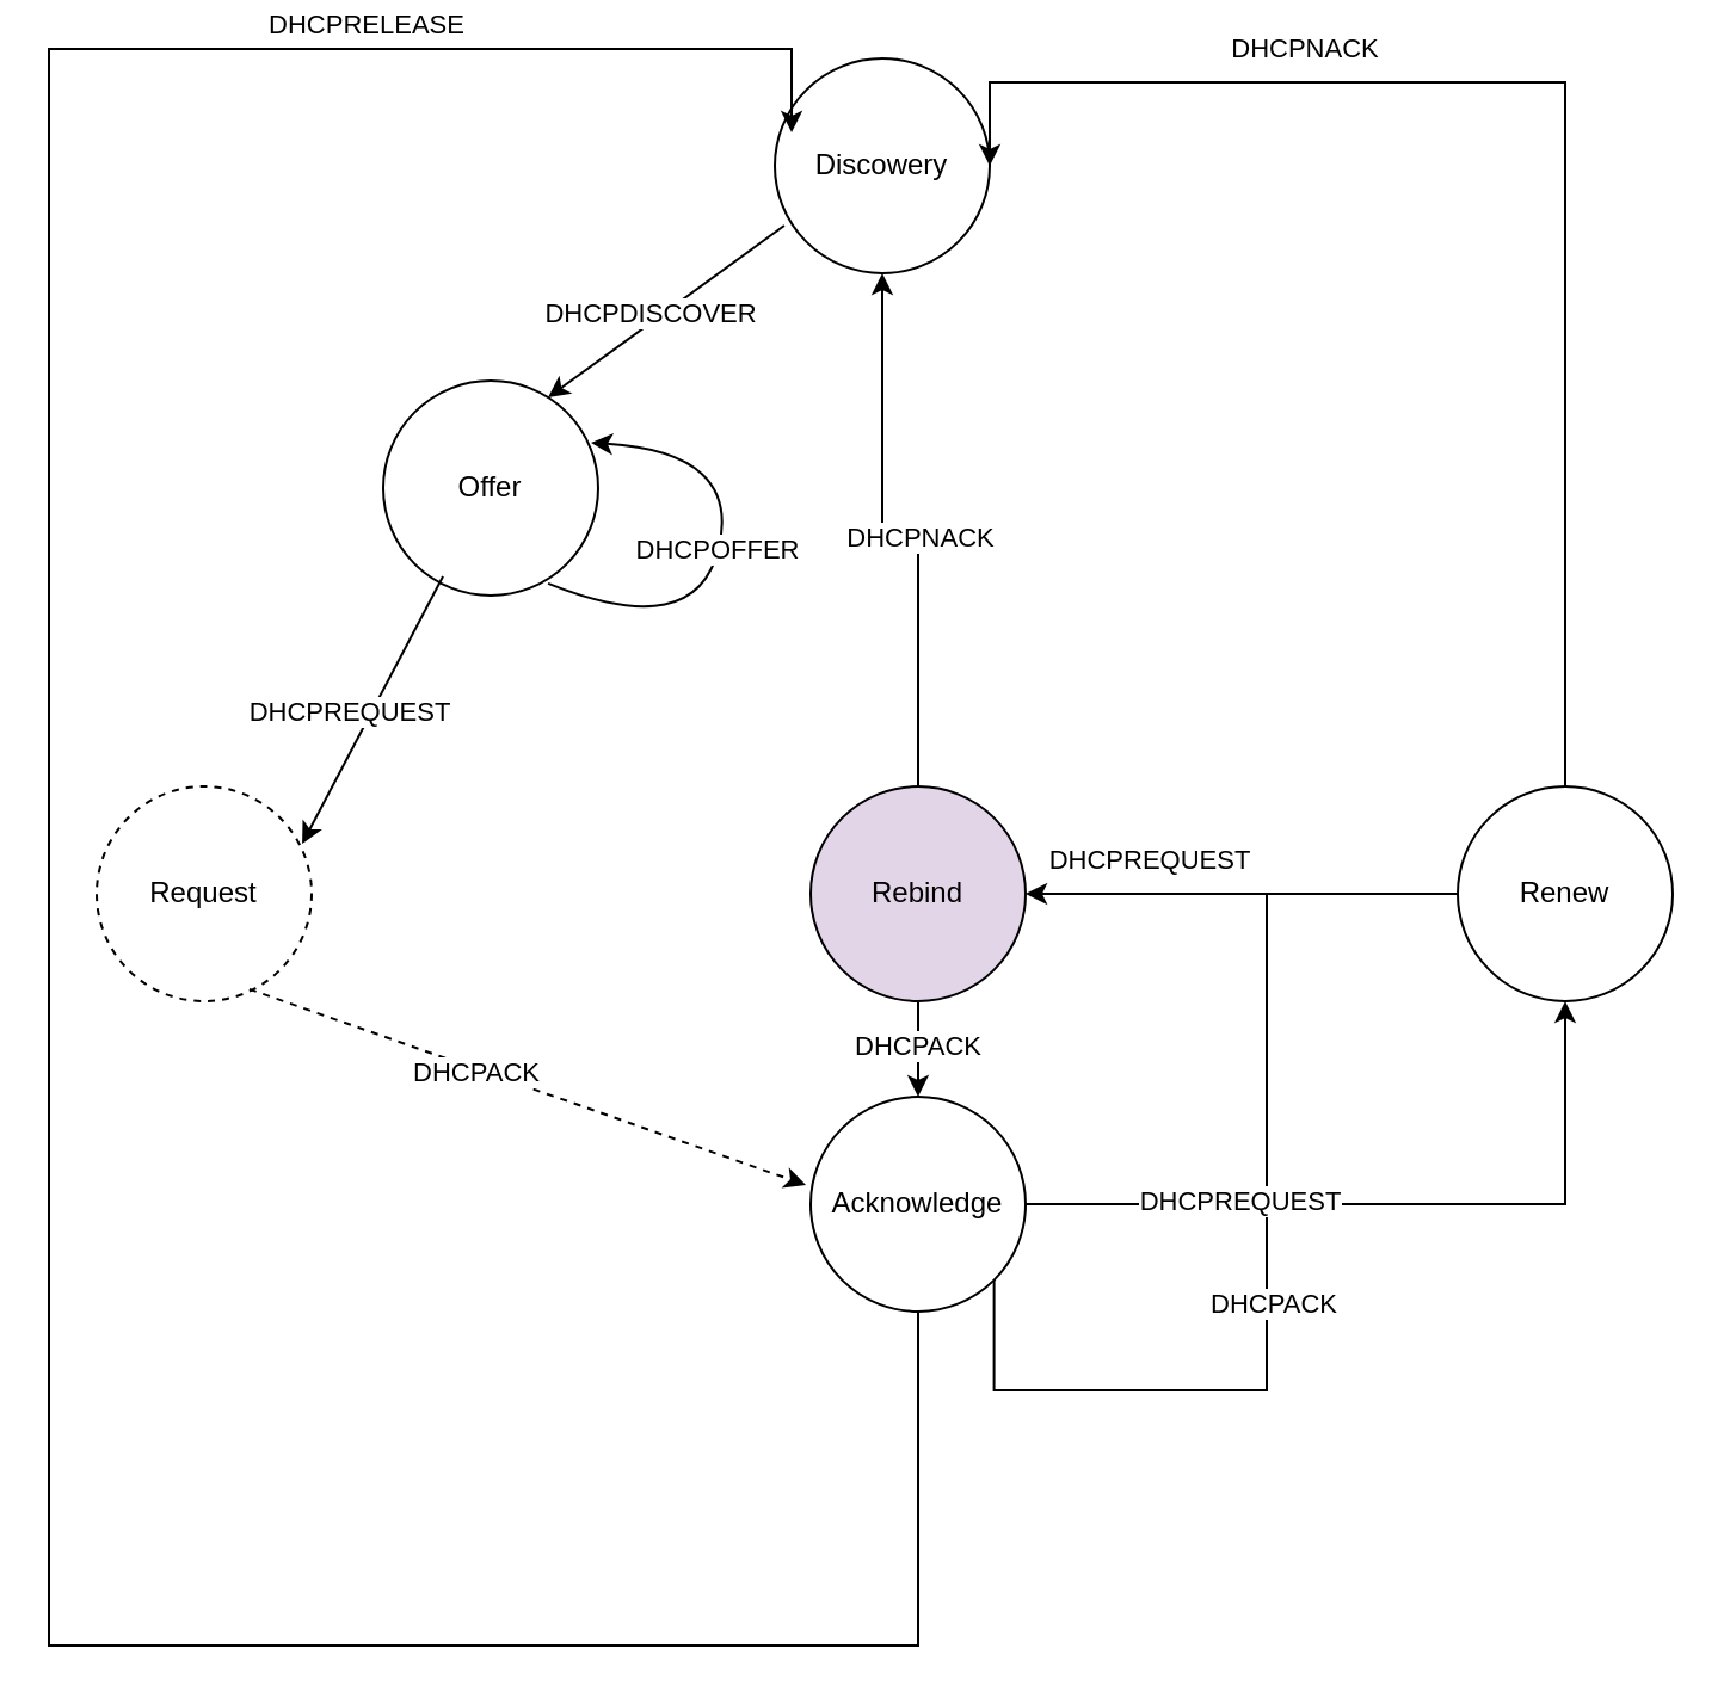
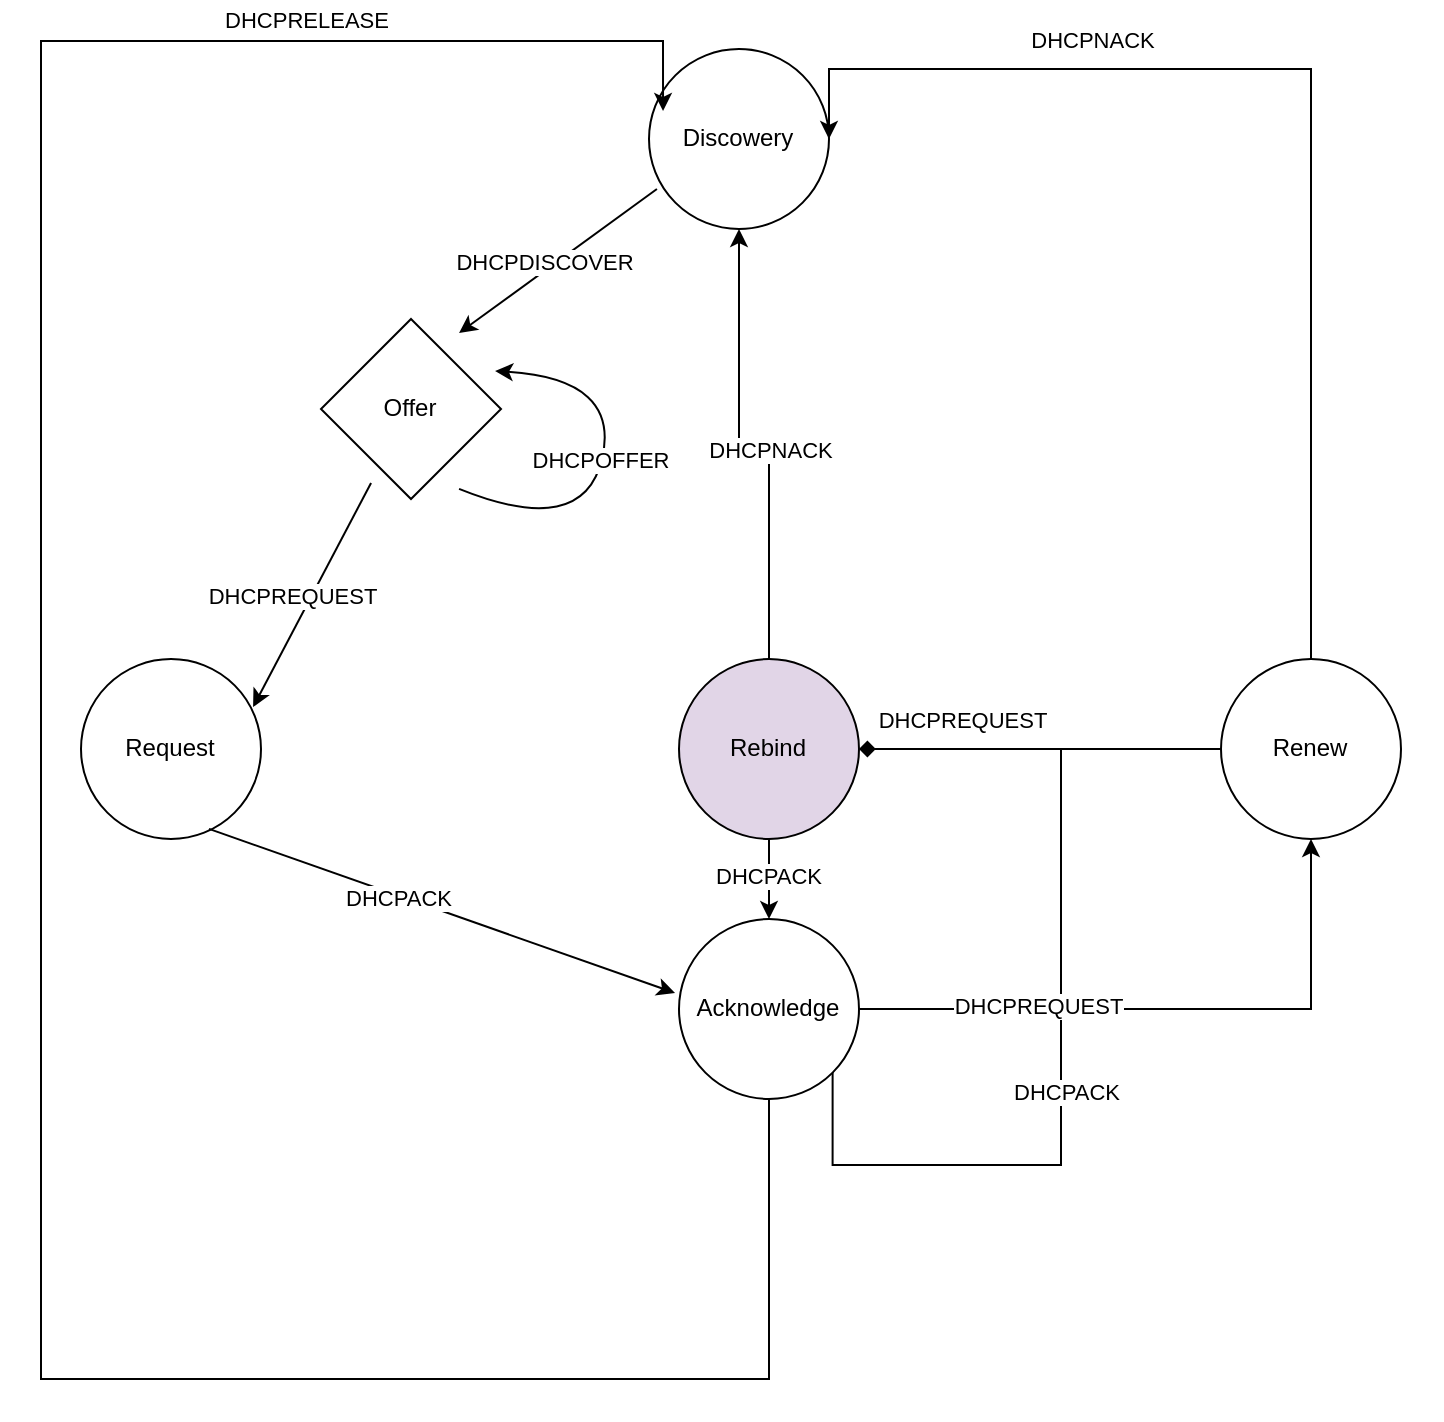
- <mxCell id="11" value="Offer" style="ellipse;whiteSpace=wrap;html=1;aspect=fixed;" parent="1" vertex="1"><mxGeometry x="160" y="159" width="90" height="90" as="geometry" /></mxCell>
+ <mxCell id="11" value="Offer" style="rhombus;whiteSpace=wrap;html=1;aspect=fixed;" parent="1" vertex="1"><mxGeometry x="160" y="159" width="90" height="90" as="geometry" /></mxCell>
- <mxCell id="10" value="Request" style="ellipse;whiteSpace=wrap;html=1;aspect=fixed;dashed=1;" parent="1" vertex="1"><mxGeometry x="40" y="329" width="90" height="90" as="geometry" /></mxCell>
+ <mxCell id="10" value="Request" style="ellipse;whiteSpace=wrap;html=1;aspect=fixed;" parent="1" vertex="1"><mxGeometry x="40" y="329" width="90" height="90" as="geometry" /></mxCell>
- <mxCell id="7" style="edgeStyle=orthogonalEdgeStyle;rounded=0;orthogonalLoop=1;jettySize=auto;html=1;" parent="1" source="9" target="16" edge="1"><mxGeometry relative="1" as="geometry" /></mxCell>
+ <mxCell id="7" style="edgeStyle=orthogonalEdgeStyle;rounded=0;orthogonalLoop=1;jettySize=auto;html=1;endArrow=diamond;" parent="1" source="9" target="16" edge="1"><mxGeometry relative="1" as="geometry" /></mxCell>
- <mxCell id="28" value="" style="endArrow=classic;html=1;rounded=0;entryX=-0.022;entryY=0.411;entryDx=0;entryDy=0;entryPerimeter=0;exitX=0.711;exitY=0.944;exitDx=0;exitDy=0;exitPerimeter=0;dashed=1;" parent="1" source="10" target="21" edge="1"><mxGeometry width="50" height="50" relative="1" as="geometry"><mxPoint x="50" y="509" as="sourcePoint" /><mxPoint x="100" y="459" as="targetPoint" /></mxGeometry></mxCell>
+ <mxCell id="28" value="" style="endArrow=classic;html=1;rounded=0;entryX=-0.022;entryY=0.411;entryDx=0;entryDy=0;entryPerimeter=0;exitX=0.711;exitY=0.944;exitDx=0;exitDy=0;exitPerimeter=0;" parent="1" source="10" target="21" edge="1"><mxGeometry width="50" height="50" relative="1" as="geometry"><mxPoint x="50" y="509" as="sourcePoint" /><mxPoint x="100" y="459" as="targetPoint" /></mxGeometry></mxCell>
